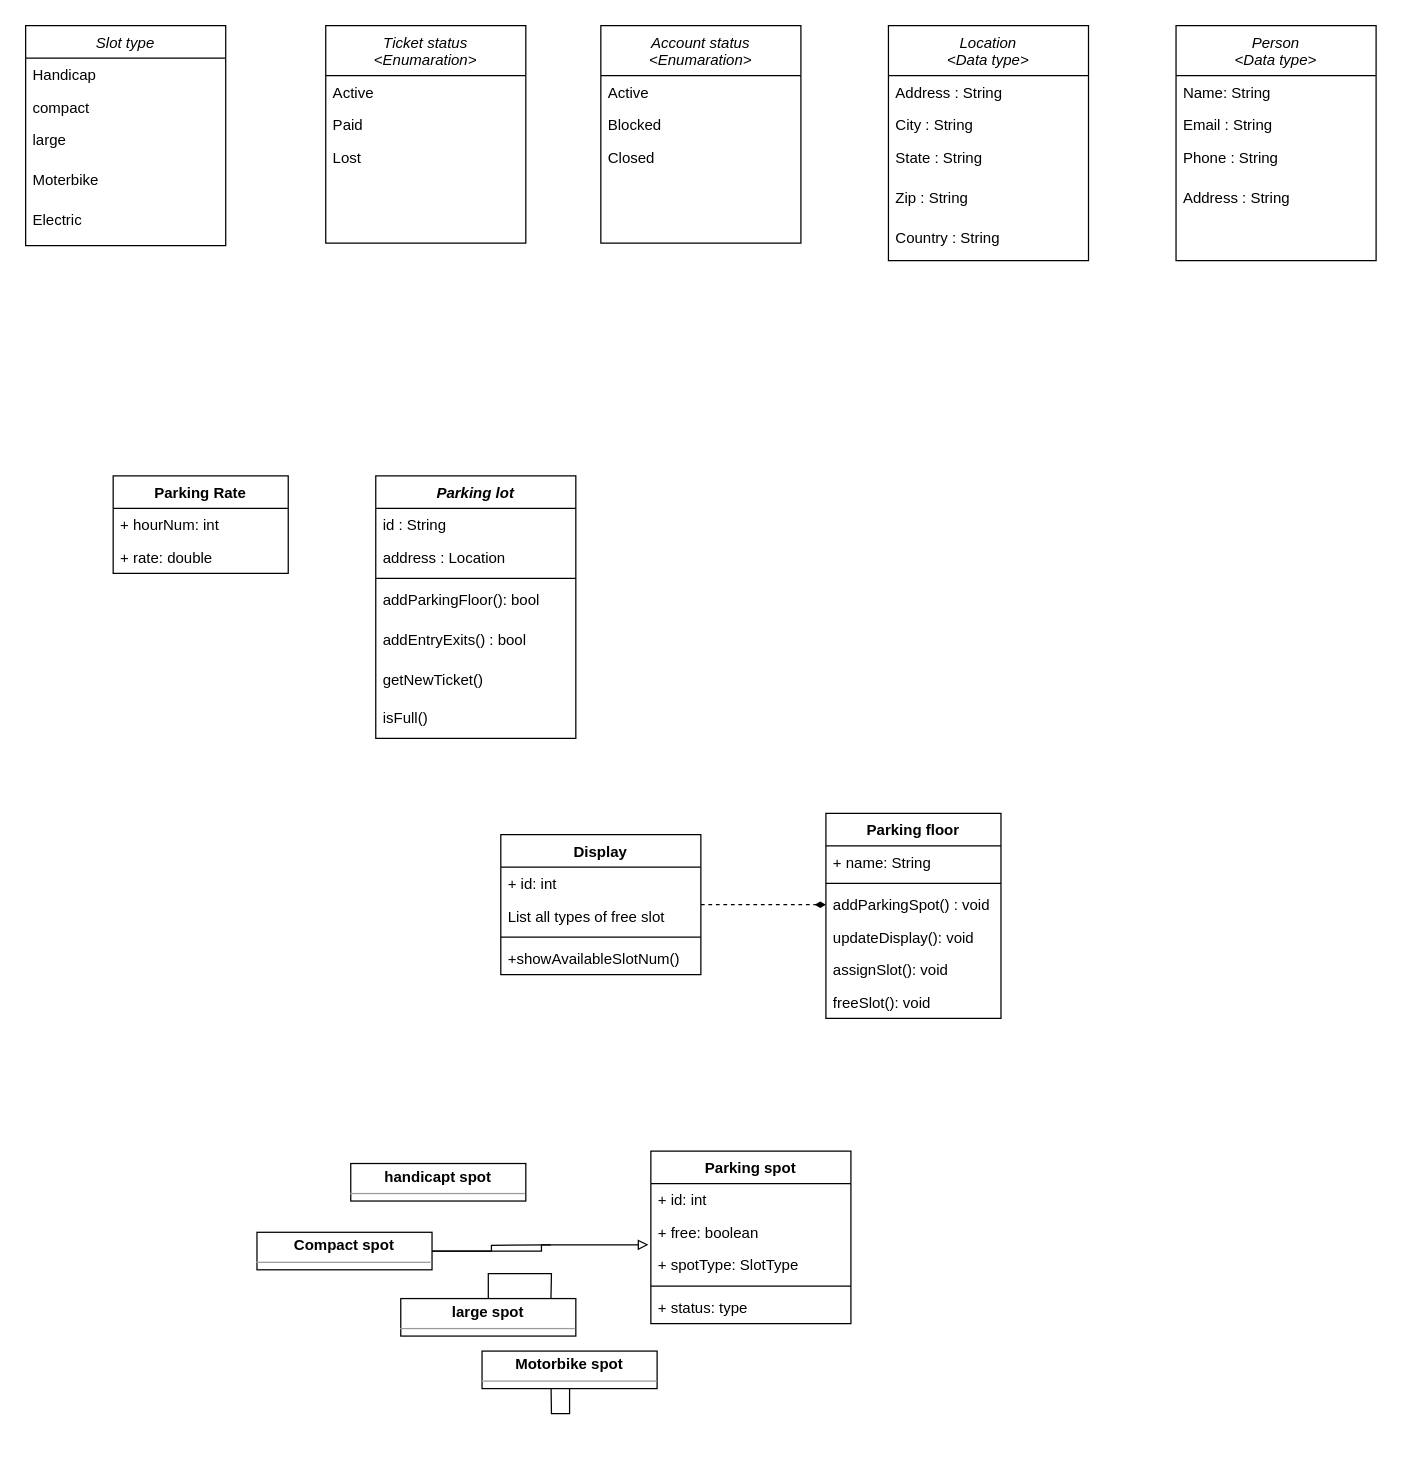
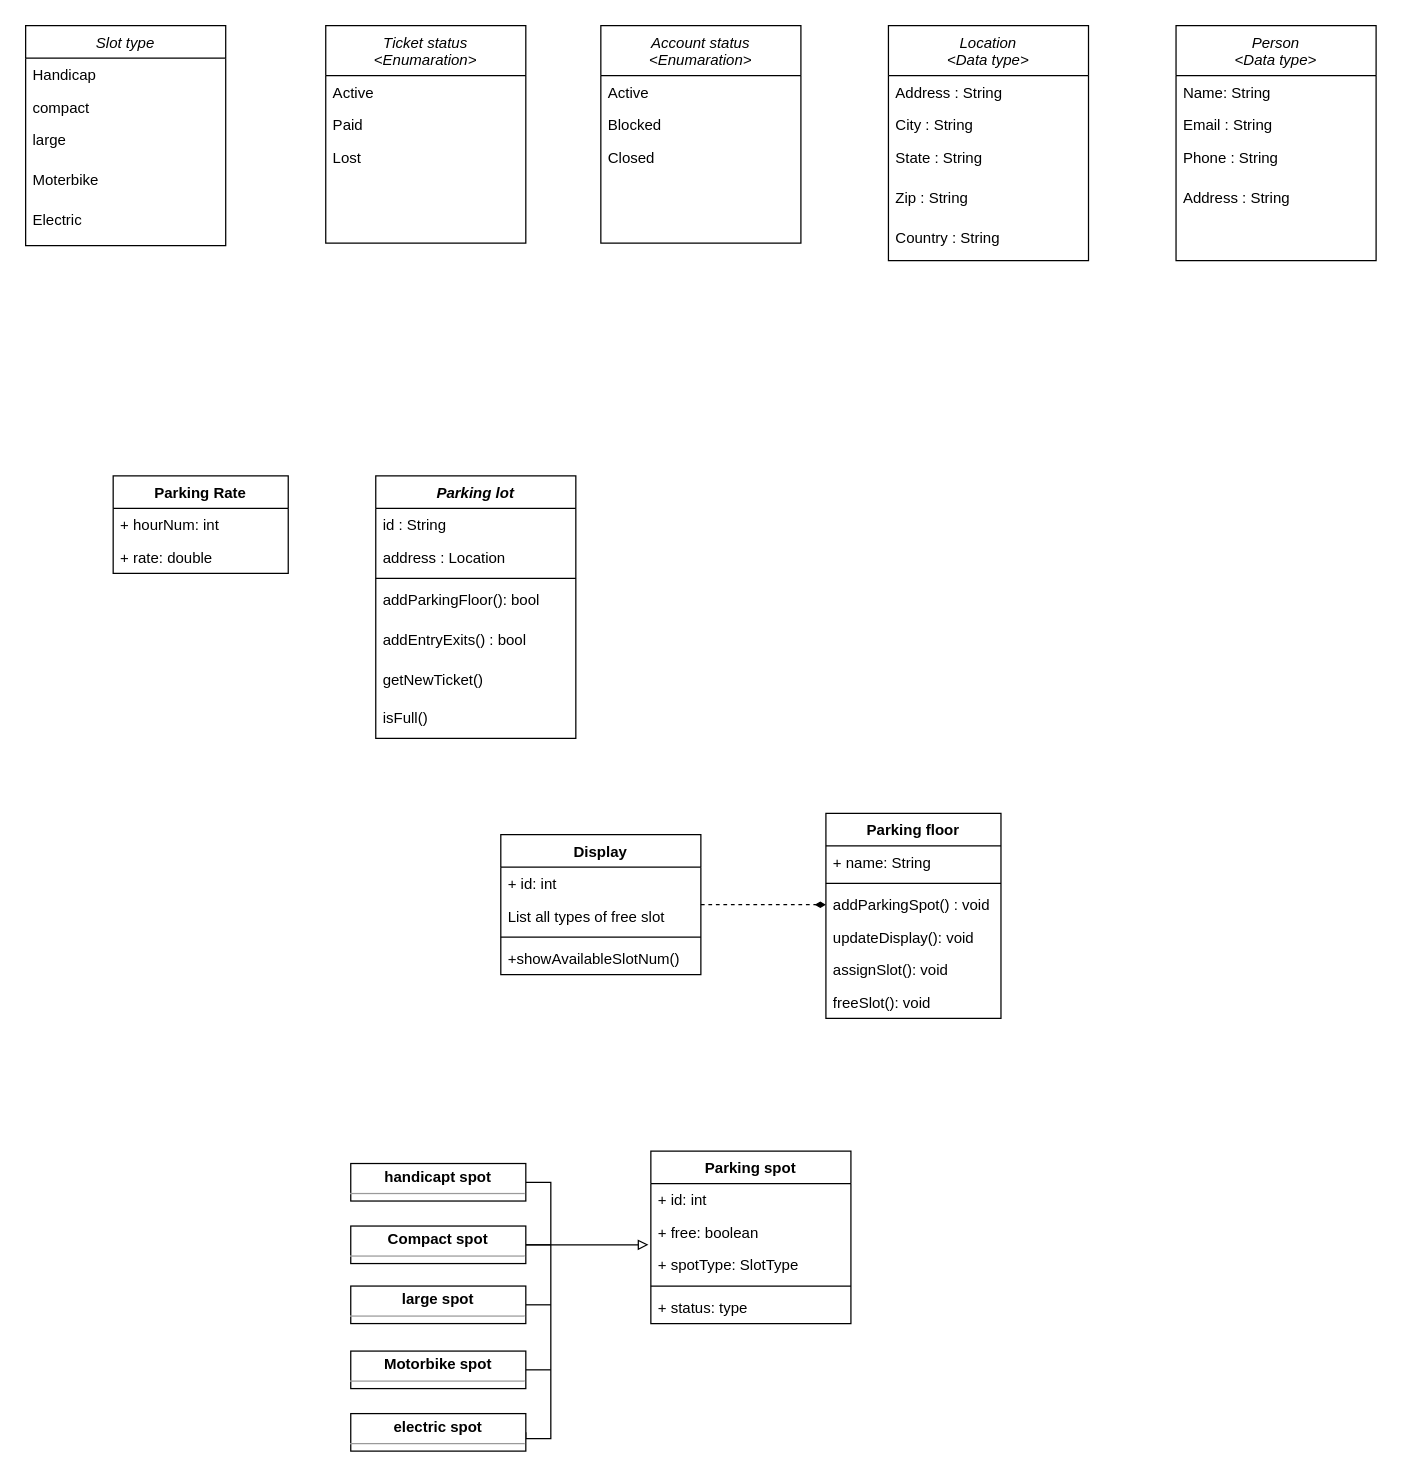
+ <mxCell id="57" style="edgeStyle=orthogonalEdgeStyle;rounded=0;orthogonalLoop=1;jettySize=auto;html=1;endArrow=none;endFill=0;entryX=1;entryY=0.5;entryDx=0;entryDy=0;" edge="1" parent="1" source="58" target="66"><mxGeometry relative="1" as="geometry"><mxPoint x="430" y="1150" as="targetPoint" /><Array as="points"><mxPoint x="440" y="945" /><mxPoint x="440" y="1150" /><mxPoint x="420" y="1150" /></Array></mxGeometry></mxCell>
- <mxCell id="61" value="&lt;p style=&quot;margin: 0px ; margin-top: 4px ; text-align: center&quot;&gt;&lt;b&gt;Compact spot&lt;/b&gt;&lt;/p&gt;&lt;hr size=&quot;1&quot;&gt;&lt;div style=&quot;height: 2px&quot;&gt;&lt;/div&gt;" style="verticalAlign=top;align=left;overflow=fill;fontSize=12;fontFamily=Helvetica;html=1;strokeColor=#000000;" vertex="1" parent="1"><mxGeometry x="205" y="985" width="140" height="30" as="geometry" /></mxCell>
+ <mxCell id="61" value="&lt;p style=&quot;margin: 0px ; margin-top: 4px ; text-align: center&quot;&gt;&lt;b&gt;Compact spot&lt;/b&gt;&lt;/p&gt;&lt;hr size=&quot;1&quot;&gt;&lt;div style=&quot;height: 2px&quot;&gt;&lt;/div&gt;" style="verticalAlign=top;align=left;overflow=fill;fontSize=12;fontFamily=Helvetica;html=1;strokeColor=#000000;" vertex="1" parent="1"><mxGeometry x="280" y="980" width="140" height="30" as="geometry" /></mxCell>
- <mxCell id="63" value="&lt;p style=&quot;margin: 0px ; margin-top: 4px ; text-align: center&quot;&gt;&lt;b&gt;large spot&lt;/b&gt;&lt;/p&gt;&lt;hr size=&quot;1&quot;&gt;&lt;div style=&quot;height: 2px&quot;&gt;&lt;/div&gt;" style="verticalAlign=top;align=left;overflow=fill;fontSize=12;fontFamily=Helvetica;html=1;strokeColor=#000000;" vertex="1" parent="1"><mxGeometry x="320" y="1038" width="140" height="30" as="geometry" /></mxCell>
+ <mxCell id="63" value="&lt;p style=&quot;margin: 0px ; margin-top: 4px ; text-align: center&quot;&gt;&lt;b&gt;large spot&lt;/b&gt;&lt;/p&gt;&lt;hr size=&quot;1&quot;&gt;&lt;div style=&quot;height: 2px&quot;&gt;&lt;/div&gt;" style="verticalAlign=top;align=left;overflow=fill;fontSize=12;fontFamily=Helvetica;html=1;strokeColor=#000000;" vertex="1" parent="1"><mxGeometry x="280" y="1028" width="140" height="30" as="geometry" /></mxCell>
- <mxCell id="65" value="&lt;p style=&quot;margin: 0px ; margin-top: 4px ; text-align: center&quot;&gt;&lt;b&gt;Motorbike spot&lt;/b&gt;&lt;/p&gt;&lt;hr size=&quot;1&quot;&gt;&lt;div style=&quot;height: 2px&quot;&gt;&lt;/div&gt;" style="verticalAlign=top;align=left;overflow=fill;fontSize=12;fontFamily=Helvetica;html=1;strokeColor=#000000;" vertex="1" parent="1"><mxGeometry x="385" y="1080" width="140" height="30" as="geometry" /></mxCell>
+ <mxCell id="65" value="&lt;p style=&quot;margin: 0px ; margin-top: 4px ; text-align: center&quot;&gt;&lt;b&gt;Motorbike spot&lt;/b&gt;&lt;/p&gt;&lt;hr size=&quot;1&quot;&gt;&lt;div style=&quot;height: 2px&quot;&gt;&lt;/div&gt;" style="verticalAlign=top;align=left;overflow=fill;fontSize=12;fontFamily=Helvetica;html=1;strokeColor=#000000;" vertex="1" parent="1"><mxGeometry x="280" y="1080" width="140" height="30" as="geometry" /></mxCell>
+ <mxCell id="66" value="&lt;p style=&quot;margin: 0px ; margin-top: 4px ; text-align: center&quot;&gt;&lt;b&gt;electric spot&lt;/b&gt;&lt;/p&gt;&lt;hr size=&quot;1&quot;&gt;&lt;div style=&quot;height: 2px&quot;&gt;&lt;/div&gt;" style="verticalAlign=top;align=left;overflow=fill;fontSize=12;fontFamily=Helvetica;html=1;strokeColor=#000000;" vertex="1" parent="1"><mxGeometry x="280" y="1130" width="140" height="30" as="geometry" /></mxCell>
